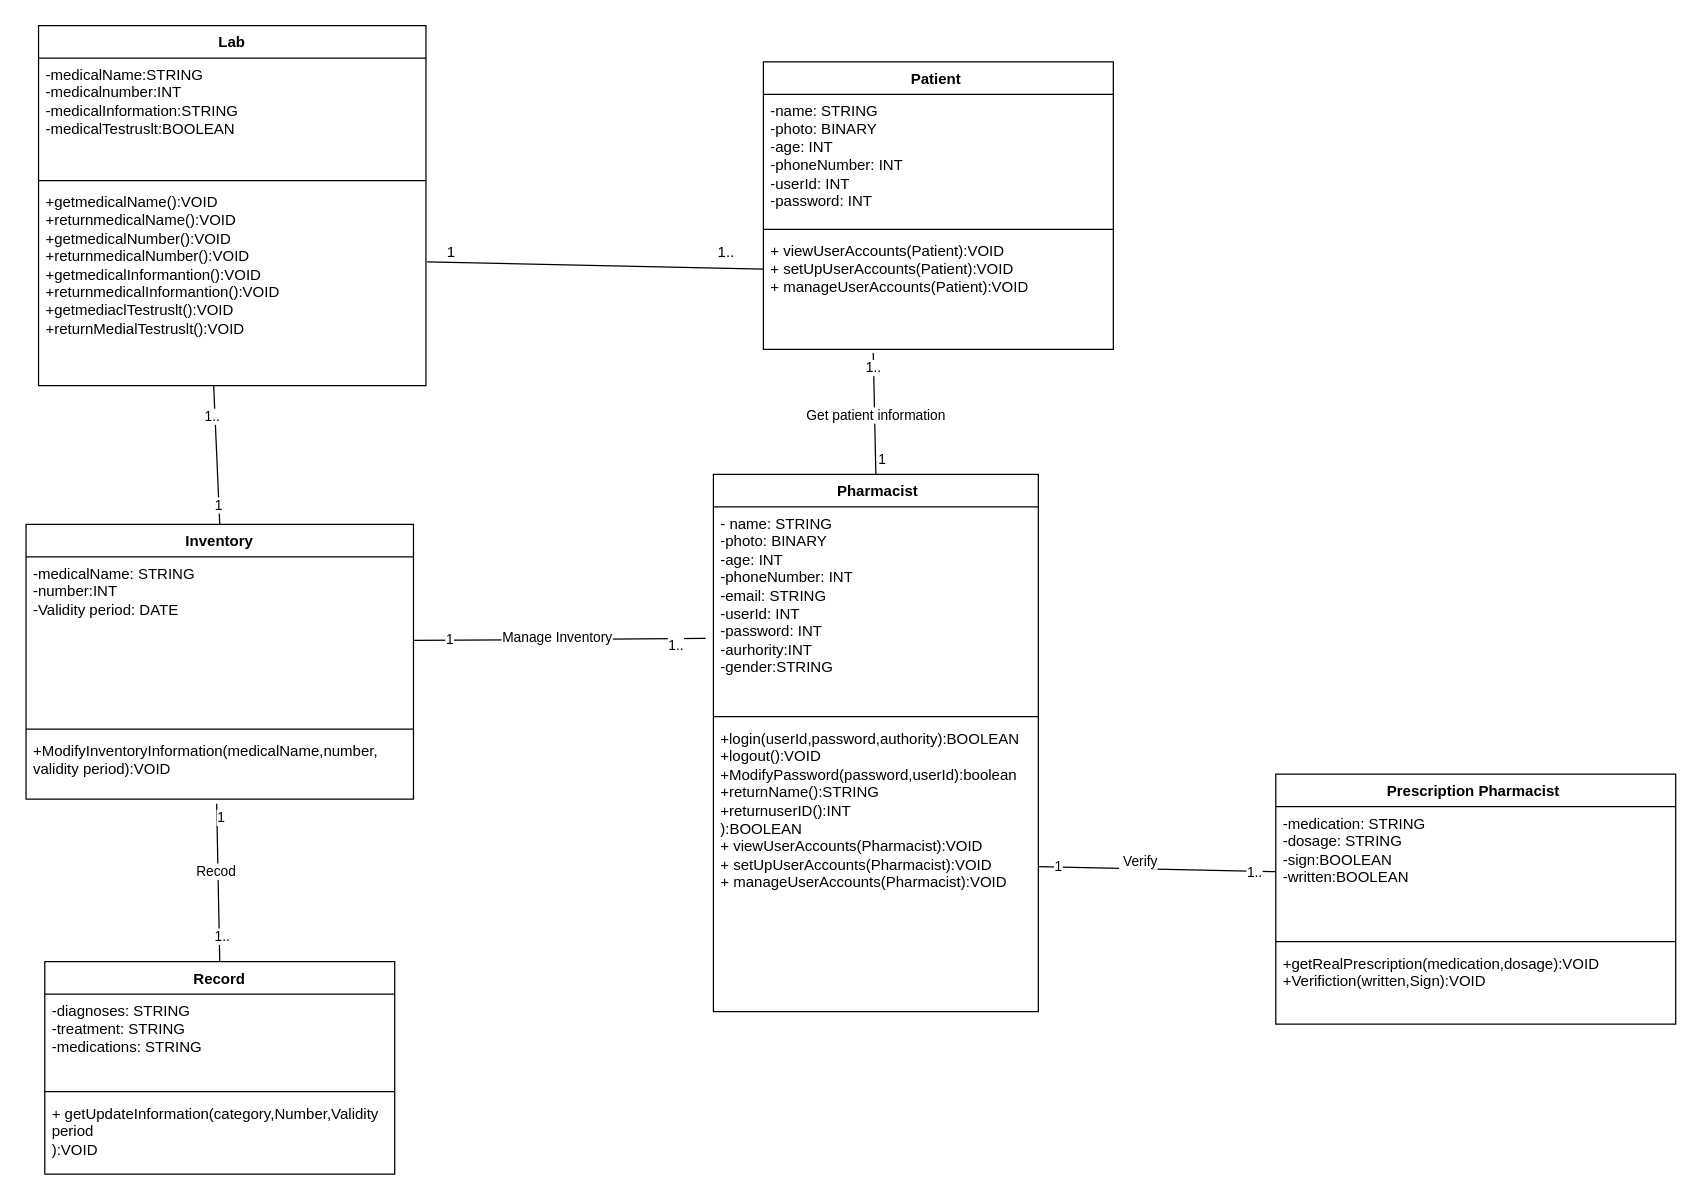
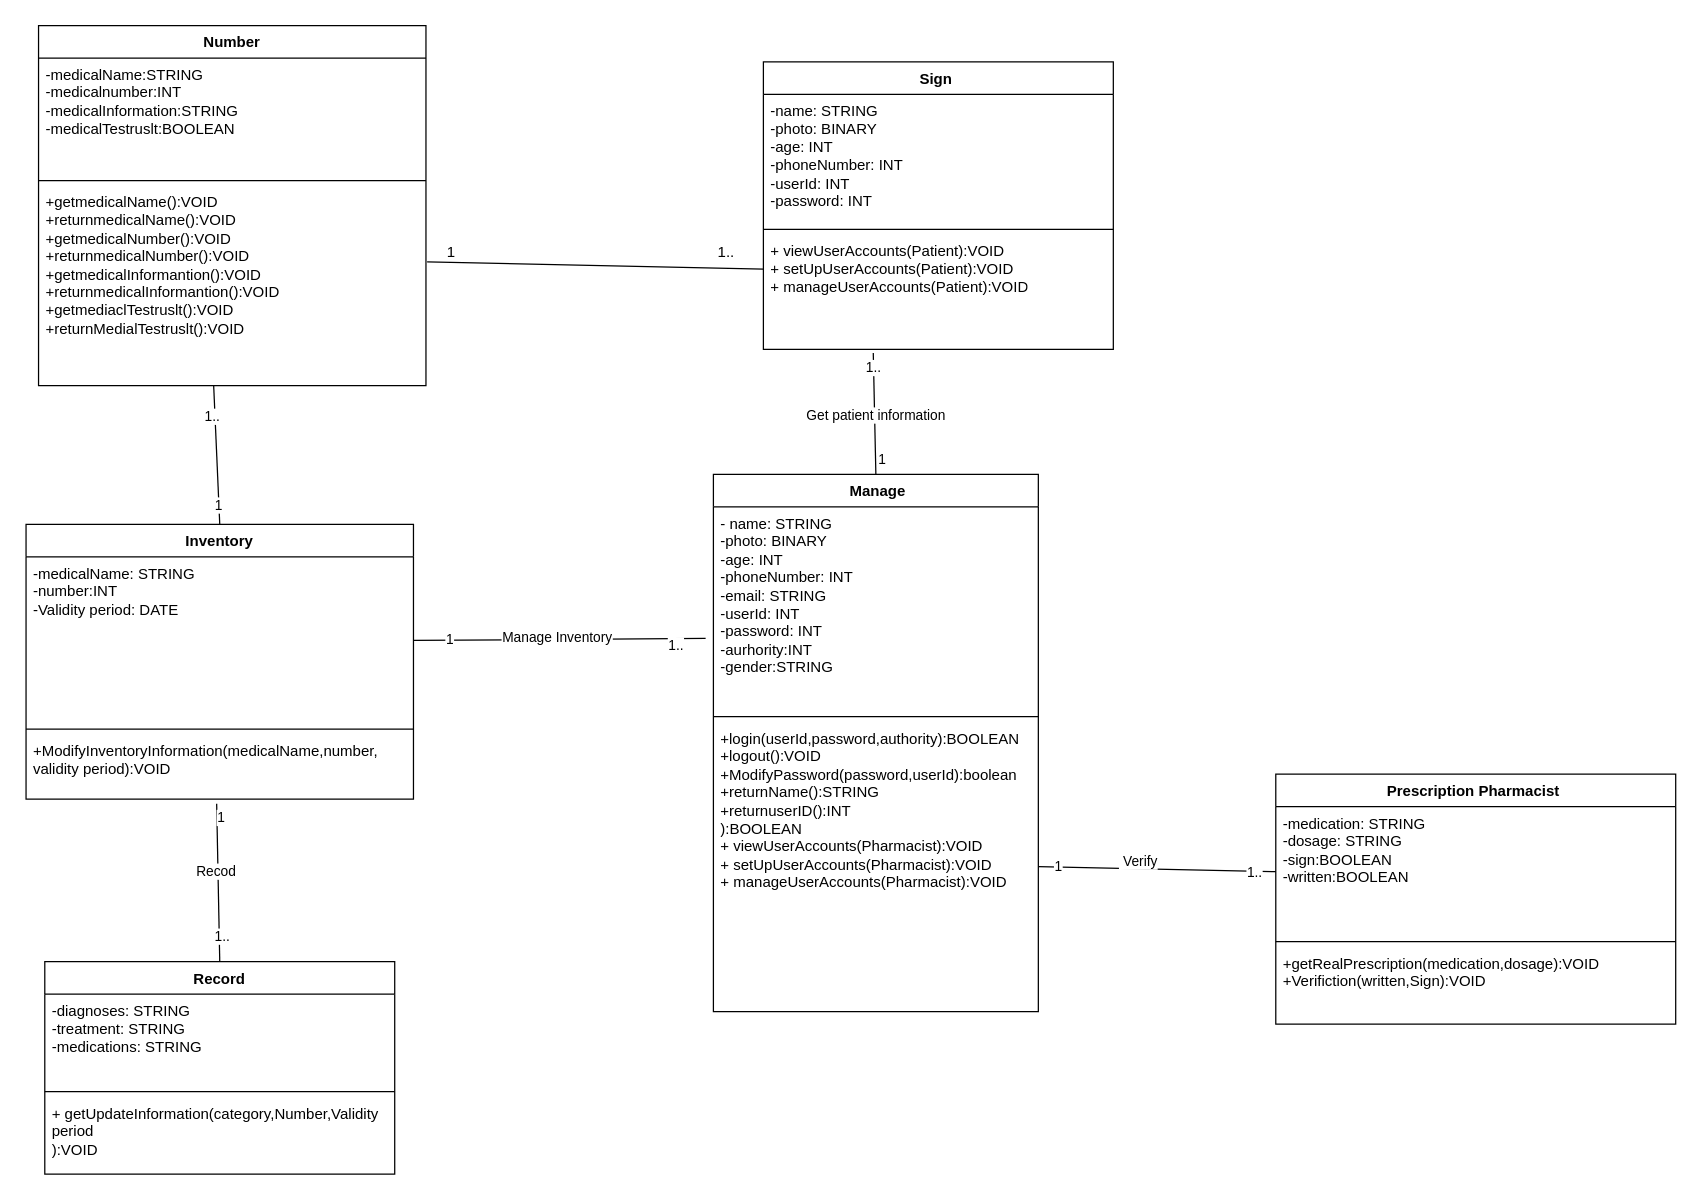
- <mxCell id="38" value="Lab" style="swimlane;fontStyle=1;align=center;verticalAlign=top;childLayout=stackLayout;horizontal=1;startSize=26;horizontalStack=0;resizeParent=1;resizeParentMax=0;resizeLast=0;collapsible=1;marginBottom=0;whiteSpace=wrap;html=1;" parent="1" vertex="1"><mxGeometry x="30" y="20" width="310" height="288" as="geometry" /></mxCell>
+ <mxCell id="38" value="Number" style="swimlane;fontStyle=1;align=center;verticalAlign=top;childLayout=stackLayout;horizontal=1;startSize=26;horizontalStack=0;resizeParent=1;resizeParentMax=0;resizeLast=0;collapsible=1;marginBottom=0;whiteSpace=wrap;html=1;" parent="1" vertex="1"><mxGeometry x="30" y="20" width="310" height="288" as="geometry" /></mxCell>
- <mxCell id="6" value="Patient&amp;nbsp;" style="swimlane;fontStyle=1;align=center;verticalAlign=top;childLayout=stackLayout;horizontal=1;startSize=26;horizontalStack=0;resizeParent=1;resizeParentMax=0;resizeLast=0;collapsible=1;marginBottom=0;whiteSpace=wrap;html=1;" parent="1" vertex="1"><mxGeometry x="610" y="49" width="280" height="230" as="geometry" /></mxCell>
+ <mxCell id="6" value="Sign&amp;nbsp;" style="swimlane;fontStyle=1;align=center;verticalAlign=top;childLayout=stackLayout;horizontal=1;startSize=26;horizontalStack=0;resizeParent=1;resizeParentMax=0;resizeLast=0;collapsible=1;marginBottom=0;whiteSpace=wrap;html=1;" parent="1" vertex="1"><mxGeometry x="610" y="49" width="280" height="230" as="geometry" /></mxCell>
- <mxCell id="2" value="&amp;nbsp;Pharmacist" style="swimlane;fontStyle=1;align=center;verticalAlign=top;childLayout=stackLayout;horizontal=1;startSize=26;horizontalStack=0;resizeParent=1;resizeParentMax=0;resizeLast=0;collapsible=1;marginBottom=0;whiteSpace=wrap;html=1;" parent="1" vertex="1"><mxGeometry x="570" y="379" width="260" height="430" as="geometry" /></mxCell>
+ <mxCell id="2" value="&amp;nbsp;Manage" style="swimlane;fontStyle=1;align=center;verticalAlign=top;childLayout=stackLayout;horizontal=1;startSize=26;horizontalStack=0;resizeParent=1;resizeParentMax=0;resizeLast=0;collapsible=1;marginBottom=0;whiteSpace=wrap;html=1;" parent="1" vertex="1"><mxGeometry x="570" y="379" width="260" height="430" as="geometry" /></mxCell>
